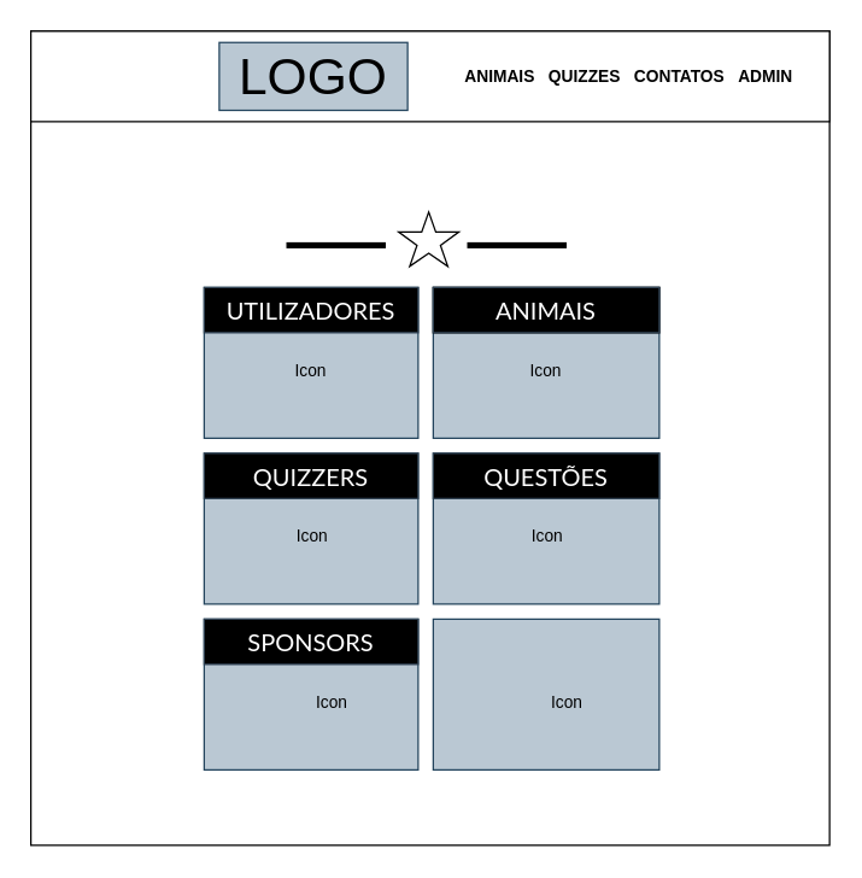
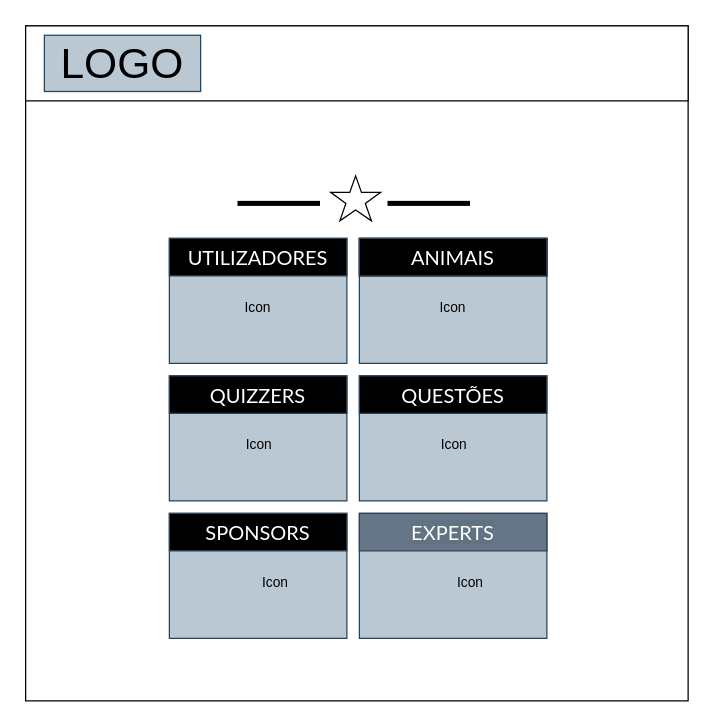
- <mxCell id="20" value="LOGO" style="text;html=1;align=center;verticalAlign=middle;whiteSpace=wrap;rounded=0;labelBackgroundColor=none;fontSize=34;fillColor=#bac8d3;strokeColor=#23445d;" vertex="1" parent="1"><mxGeometry x="145" y="27.5" width="125" height="45" as="geometry" /></mxCell>
+ <mxCell id="20" value="LOGO" style="text;html=1;align=center;verticalAlign=middle;whiteSpace=wrap;rounded=0;labelBackgroundColor=none;fontSize=34;fillColor=#bac8d3;strokeColor=#23445d;" vertex="1" parent="1"><mxGeometry x="35" y="27.5" width="125" height="45" as="geometry" /></mxCell>
- <mxCell id="21" value="ANIMAIS&amp;nbsp; &amp;nbsp;QUIZZES&amp;nbsp; &amp;nbsp;CONTATOS&amp;nbsp; &amp;nbsp;ADMIN" style="text;html=1;strokeColor=none;fillColor=none;align=center;verticalAlign=middle;whiteSpace=wrap;rounded=0;labelBackgroundColor=none;fontSize=11;fontStyle=1" vertex="1" parent="1"><mxGeometry x="287" y="35" width="260" height="30" as="geometry" /></mxCell>
+ <mxCell id="16" value="&lt;font face=&quot;Lato, -apple-system, BlinkMacSystemFont, Segoe UI, Roboto, Helvetica Neue, Arial, Noto Sans, sans-serif, Apple Color Emoji, Segoe UI Emoji, Segoe UI Symbol, Noto Color Emoji&quot;&gt;&lt;span style=&quot;font-size: 16px; background-color: rgba(0, 0, 0, 0.03);&quot;&gt;EXPERTS&lt;/span&gt;&lt;/font&gt;" style="rounded=0;whiteSpace=wrap;html=1;fillColor=#647687;strokeColor=#314354;fontColor=#ffffff;" vertex="1" parent="1"><mxGeometry x="287" y="410" width="150" height="30" as="geometry" /></mxCell>
